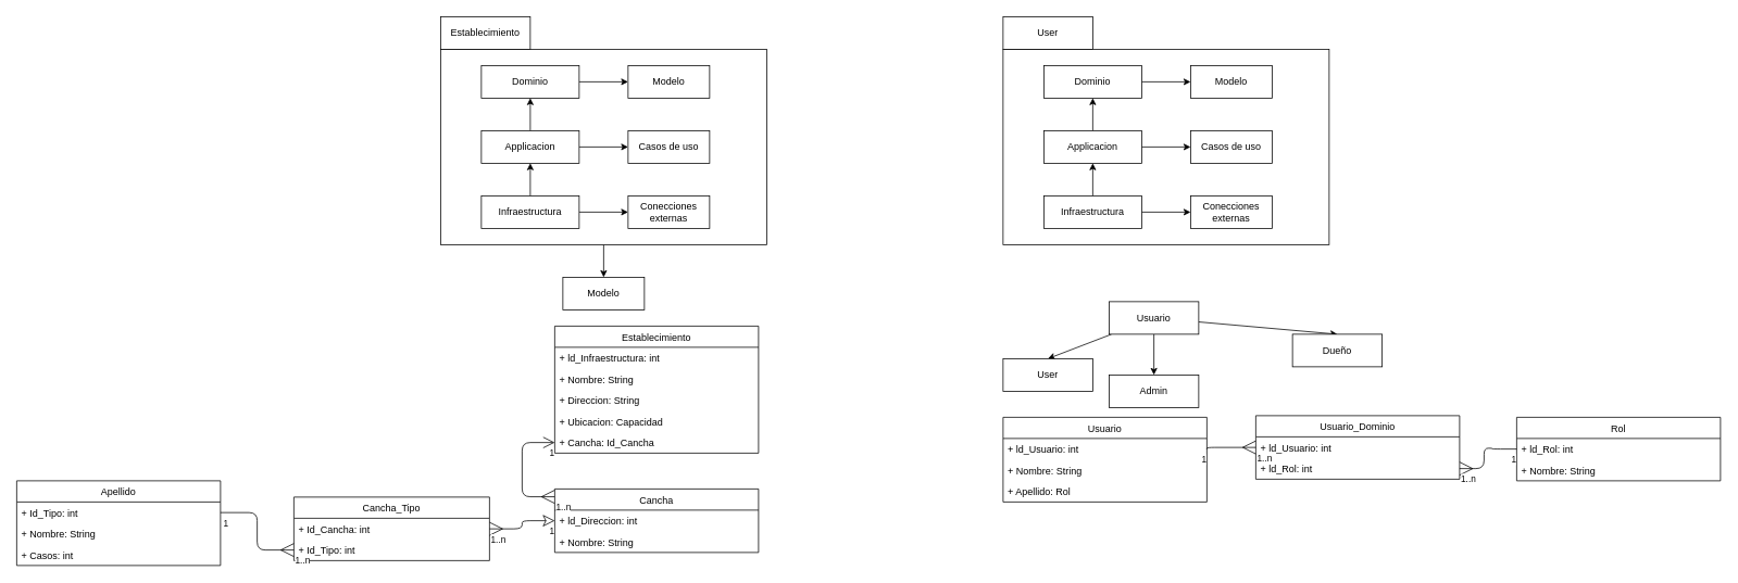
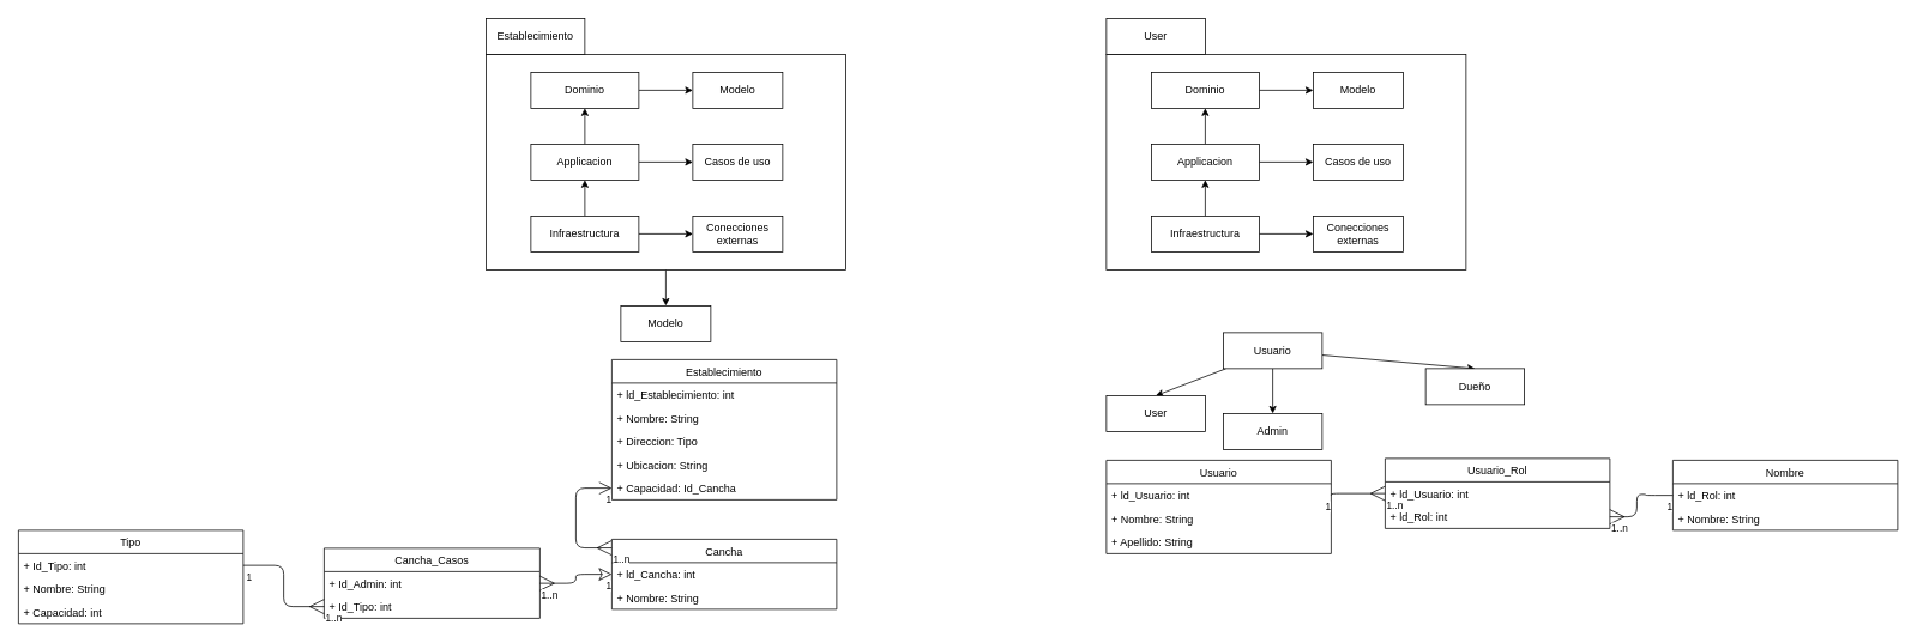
- <mxCell id="38" value="+ ld_Infraestructura: int" style="text;strokeColor=none;fillColor=none;align=left;verticalAlign=top;spacingLeft=4;spacingRight=4;overflow=hidden;rotatable=0;points=[[0,0.5],[1,0.5]];portConstraint=eastwest;" vertex="1" parent="37"><mxGeometry y="26" width="250" height="26" as="geometry" /></mxCell>
+ <mxCell id="38" value="+ ld_Establecimiento: int" style="text;strokeColor=none;fillColor=none;align=left;verticalAlign=top;spacingLeft=4;spacingRight=4;overflow=hidden;rotatable=0;points=[[0,0.5],[1,0.5]];portConstraint=eastwest;" vertex="1" parent="37"><mxGeometry y="26" width="250" height="26" as="geometry" /></mxCell>
- <mxCell id="40" value="+ Direccion: String" style="text;strokeColor=none;fillColor=none;align=left;verticalAlign=top;spacingLeft=4;spacingRight=4;overflow=hidden;rotatable=0;points=[[0,0.5],[1,0.5]];portConstraint=eastwest;" vertex="1" parent="37"><mxGeometry y="78" width="250" height="26" as="geometry" /></mxCell>
+ <mxCell id="40" value="+ Direccion: Tipo" style="text;strokeColor=none;fillColor=none;align=left;verticalAlign=top;spacingLeft=4;spacingRight=4;overflow=hidden;rotatable=0;points=[[0,0.5],[1,0.5]];portConstraint=eastwest;" vertex="1" parent="37"><mxGeometry y="78" width="250" height="26" as="geometry" /></mxCell>
- <mxCell id="41" value="+ Ubicacion: Capacidad" style="text;strokeColor=none;fillColor=none;align=left;verticalAlign=top;spacingLeft=4;spacingRight=4;overflow=hidden;rotatable=0;points=[[0,0.5],[1,0.5]];portConstraint=eastwest;" vertex="1" parent="37"><mxGeometry y="104" width="250" height="26" as="geometry" /></mxCell>
+ <mxCell id="41" value="+ Ubicacion: String" style="text;strokeColor=none;fillColor=none;align=left;verticalAlign=top;spacingLeft=4;spacingRight=4;overflow=hidden;rotatable=0;points=[[0,0.5],[1,0.5]];portConstraint=eastwest;" vertex="1" parent="37"><mxGeometry y="104" width="250" height="26" as="geometry" /></mxCell>
- <mxCell id="69" value="Usuario_Dominio" style="swimlane;fontStyle=0;childLayout=stackLayout;horizontal=1;startSize=26;fillColor=none;horizontalStack=0;resizeParent=1;resizeParentMax=0;resizeLast=0;collapsible=1;marginBottom=0;" vertex="1" parent="1"><mxGeometry x="1540" y="510" width="250" height="78" as="geometry"><mxRectangle x="-330" y="446" width="100" height="30" as="alternateBounds" /></mxGeometry></mxCell>
+ <mxCell id="69" value="Usuario_Rol" style="swimlane;fontStyle=0;childLayout=stackLayout;horizontal=1;startSize=26;fillColor=none;horizontalStack=0;resizeParent=1;resizeParentMax=0;resizeLast=0;collapsible=1;marginBottom=0;" vertex="1" parent="1"><mxGeometry x="1540" y="510" width="250" height="78" as="geometry"><mxRectangle x="-330" y="446" width="100" height="30" as="alternateBounds" /></mxGeometry></mxCell>
- <mxCell id="66" value="Rol" style="swimlane;fontStyle=0;childLayout=stackLayout;horizontal=1;startSize=26;fillColor=none;horizontalStack=0;resizeParent=1;resizeParentMax=0;resizeLast=0;collapsible=1;marginBottom=0;" vertex="1" parent="1"><mxGeometry x="1860" y="512" width="250" height="78" as="geometry"><mxRectangle x="-330" y="446" width="100" height="30" as="alternateBounds" /></mxGeometry></mxCell>
+ <mxCell id="66" value="Nombre" style="swimlane;fontStyle=0;childLayout=stackLayout;horizontal=1;startSize=26;fillColor=none;horizontalStack=0;resizeParent=1;resizeParentMax=0;resizeLast=0;collapsible=1;marginBottom=0;" vertex="1" parent="1"><mxGeometry x="1860" y="512" width="250" height="78" as="geometry"><mxRectangle x="-330" y="446" width="100" height="30" as="alternateBounds" /></mxGeometry></mxCell>
- <mxCell id="42" value="+ Cancha: Id_Cancha" style="text;strokeColor=none;fillColor=none;align=left;verticalAlign=top;spacingLeft=4;spacingRight=4;overflow=hidden;rotatable=0;points=[[0,0.5],[1,0.5]];portConstraint=eastwest;" vertex="1" parent="37"><mxGeometry y="130" width="250" height="26" as="geometry" /></mxCell>
+ <mxCell id="42" value="+ Capacidad: Id_Cancha" style="text;strokeColor=none;fillColor=none;align=left;verticalAlign=top;spacingLeft=4;spacingRight=4;overflow=hidden;rotatable=0;points=[[0,0.5],[1,0.5]];portConstraint=eastwest;" vertex="1" parent="37"><mxGeometry y="130" width="250" height="26" as="geometry" /></mxCell>
- <mxCell id="46" value="Apellido" style="swimlane;fontStyle=0;childLayout=stackLayout;horizontal=1;startSize=26;fillColor=none;horizontalStack=0;resizeParent=1;resizeParentMax=0;resizeLast=0;collapsible=1;marginBottom=0;" vertex="1" parent="1"><mxGeometry x="20" y="590" width="250" height="104" as="geometry"><mxRectangle x="-330" y="446" width="100" height="30" as="alternateBounds" /></mxGeometry></mxCell>
+ <mxCell id="46" value="Tipo" style="swimlane;fontStyle=0;childLayout=stackLayout;horizontal=1;startSize=26;fillColor=none;horizontalStack=0;resizeParent=1;resizeParentMax=0;resizeLast=0;collapsible=1;marginBottom=0;" vertex="1" parent="1"><mxGeometry x="20" y="590" width="250" height="104" as="geometry"><mxRectangle x="-330" y="446" width="100" height="30" as="alternateBounds" /></mxGeometry></mxCell>
- <mxCell id="65" value="+ Apellido: Rol" style="text;strokeColor=none;fillColor=none;align=left;verticalAlign=top;spacingLeft=4;spacingRight=4;overflow=hidden;rotatable=0;points=[[0,0.5],[1,0.5]];portConstraint=eastwest;" vertex="1" parent="62"><mxGeometry y="78" width="250" height="26" as="geometry" /></mxCell>
+ <mxCell id="65" value="+ Apellido: String" style="text;strokeColor=none;fillColor=none;align=left;verticalAlign=top;spacingLeft=4;spacingRight=4;overflow=hidden;rotatable=0;points=[[0,0.5],[1,0.5]];portConstraint=eastwest;" vertex="1" parent="62"><mxGeometry y="78" width="250" height="26" as="geometry" /></mxCell>
- <mxCell id="50" value="Cancha_Tipo" style="swimlane;fontStyle=0;childLayout=stackLayout;horizontal=1;startSize=26;fillColor=none;horizontalStack=0;resizeParent=1;resizeParentMax=0;resizeLast=0;collapsible=1;marginBottom=0;" vertex="1" parent="1"><mxGeometry x="360" y="610" width="240" height="78" as="geometry"><mxRectangle x="-330" y="446" width="100" height="30" as="alternateBounds" /></mxGeometry></mxCell>
+ <mxCell id="50" value="Cancha_Casos" style="swimlane;fontStyle=0;childLayout=stackLayout;horizontal=1;startSize=26;fillColor=none;horizontalStack=0;resizeParent=1;resizeParentMax=0;resizeLast=0;collapsible=1;marginBottom=0;" vertex="1" parent="1"><mxGeometry x="360" y="610" width="240" height="78" as="geometry"><mxRectangle x="-330" y="446" width="100" height="30" as="alternateBounds" /></mxGeometry></mxCell>
- <mxCell id="44" value="+ ld_Direccion: int" style="text;strokeColor=none;fillColor=none;align=left;verticalAlign=top;spacingLeft=4;spacingRight=4;overflow=hidden;rotatable=0;points=[[0,0.5],[1,0.5]];portConstraint=eastwest;" vertex="1" parent="43"><mxGeometry y="26" width="250" height="26" as="geometry" /></mxCell>
+ <mxCell id="44" value="+ ld_Cancha: int" style="text;strokeColor=none;fillColor=none;align=left;verticalAlign=top;spacingLeft=4;spacingRight=4;overflow=hidden;rotatable=0;points=[[0,0.5],[1,0.5]];portConstraint=eastwest;" vertex="1" parent="43"><mxGeometry y="26" width="250" height="26" as="geometry" /></mxCell>
- <mxCell id="51" value="+ Id_Cancha: int" style="text;strokeColor=none;fillColor=none;align=left;verticalAlign=top;spacingLeft=4;spacingRight=4;overflow=hidden;rotatable=0;points=[[0,0.5],[1,0.5]];portConstraint=eastwest;" vertex="1" parent="50"><mxGeometry y="26" width="240" height="26" as="geometry" /></mxCell>
+ <mxCell id="51" value="+ Id_Admin: int" style="text;strokeColor=none;fillColor=none;align=left;verticalAlign=top;spacingLeft=4;spacingRight=4;overflow=hidden;rotatable=0;points=[[0,0.5],[1,0.5]];portConstraint=eastwest;" vertex="1" parent="50"><mxGeometry y="26" width="240" height="26" as="geometry" /></mxCell>
- <mxCell id="49" value="+ Casos: int" style="text;strokeColor=none;fillColor=none;align=left;verticalAlign=top;spacingLeft=4;spacingRight=4;overflow=hidden;rotatable=0;points=[[0,0.5],[1,0.5]];portConstraint=eastwest;" vertex="1" parent="46"><mxGeometry y="78" width="250" height="26" as="geometry" /></mxCell>
+ <mxCell id="49" value="+ Capacidad: int" style="text;strokeColor=none;fillColor=none;align=left;verticalAlign=top;spacingLeft=4;spacingRight=4;overflow=hidden;rotatable=0;points=[[0,0.5],[1,0.5]];portConstraint=eastwest;" vertex="1" parent="46"><mxGeometry y="78" width="250" height="26" as="geometry" /></mxCell>
